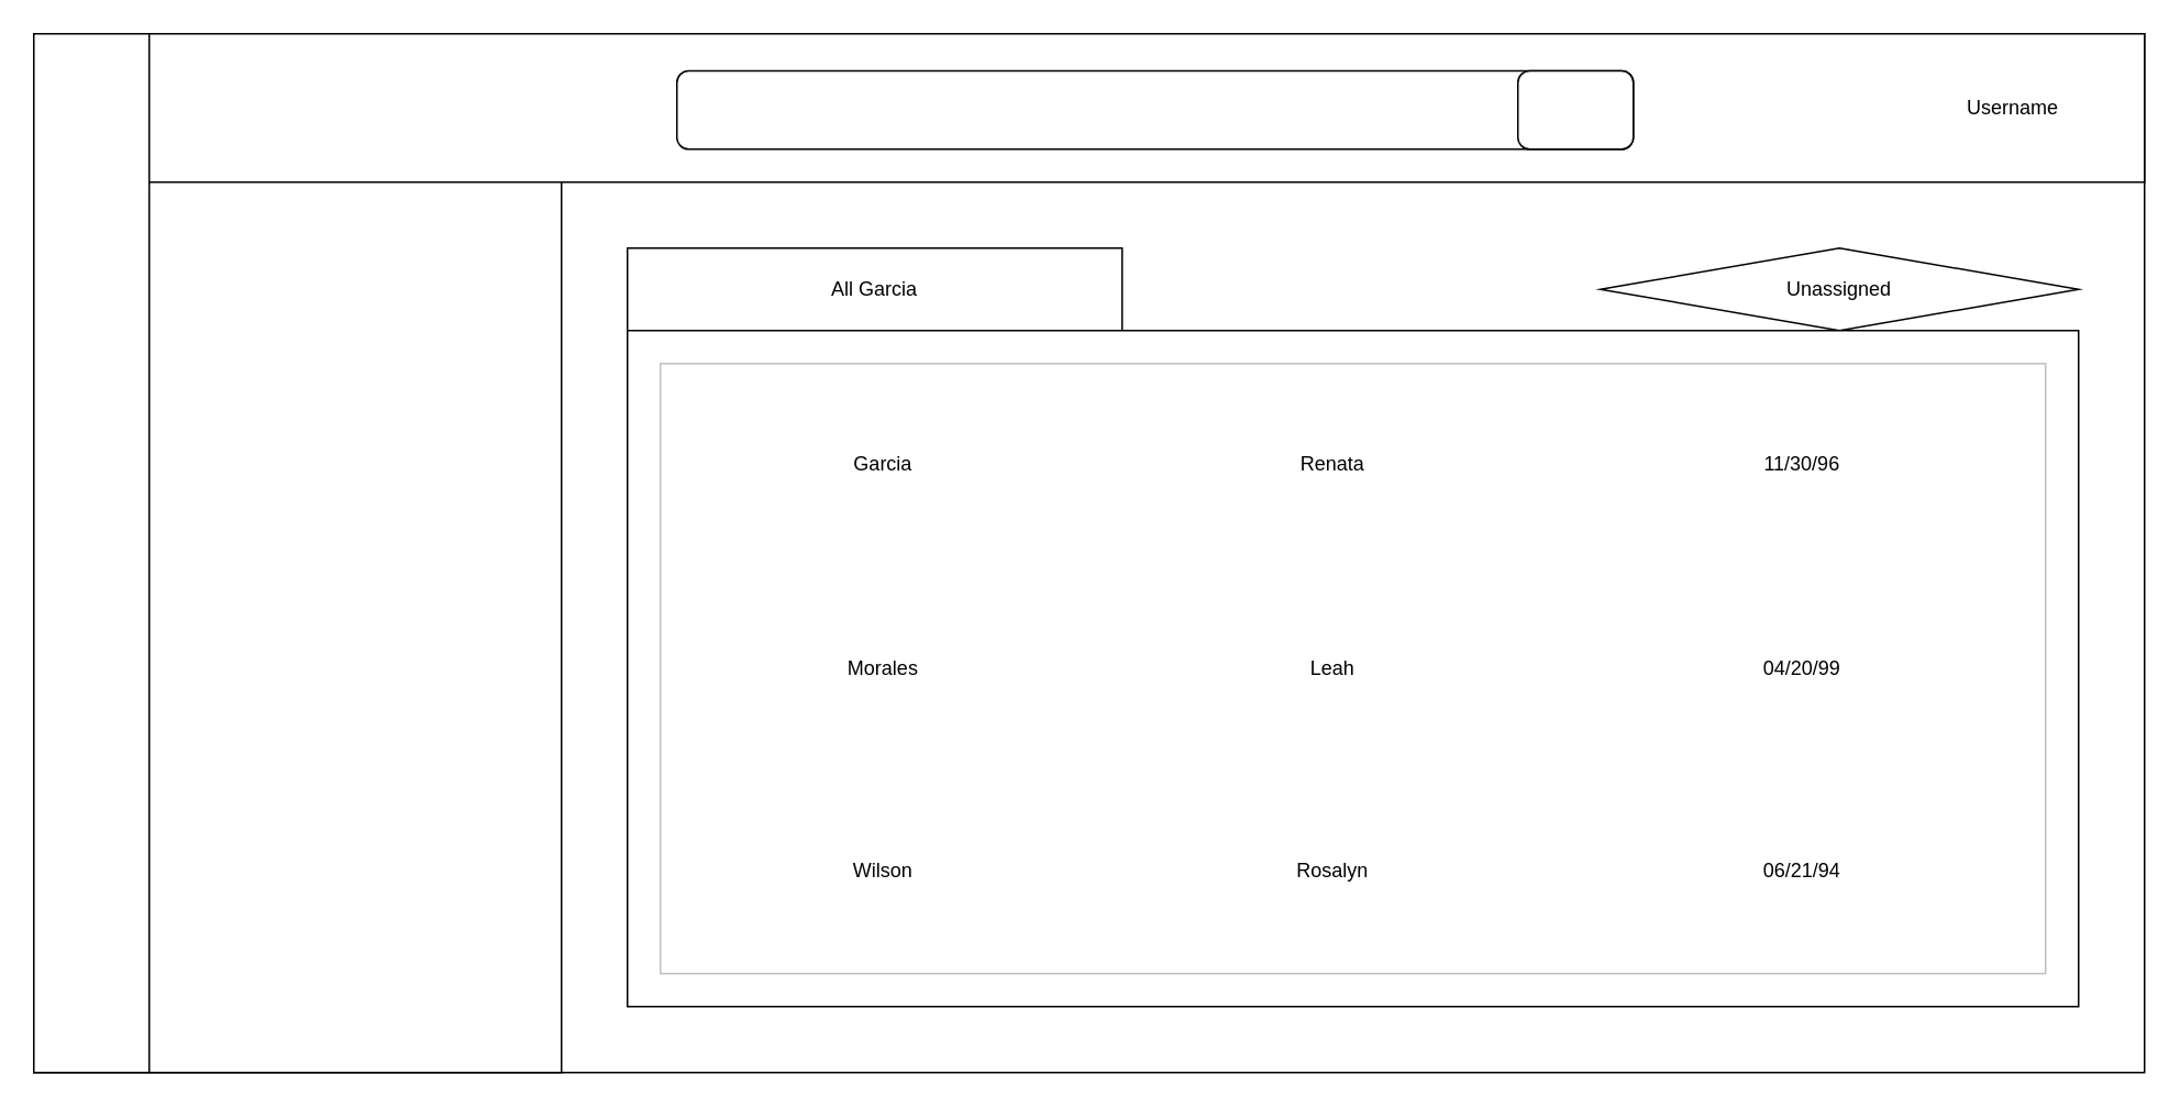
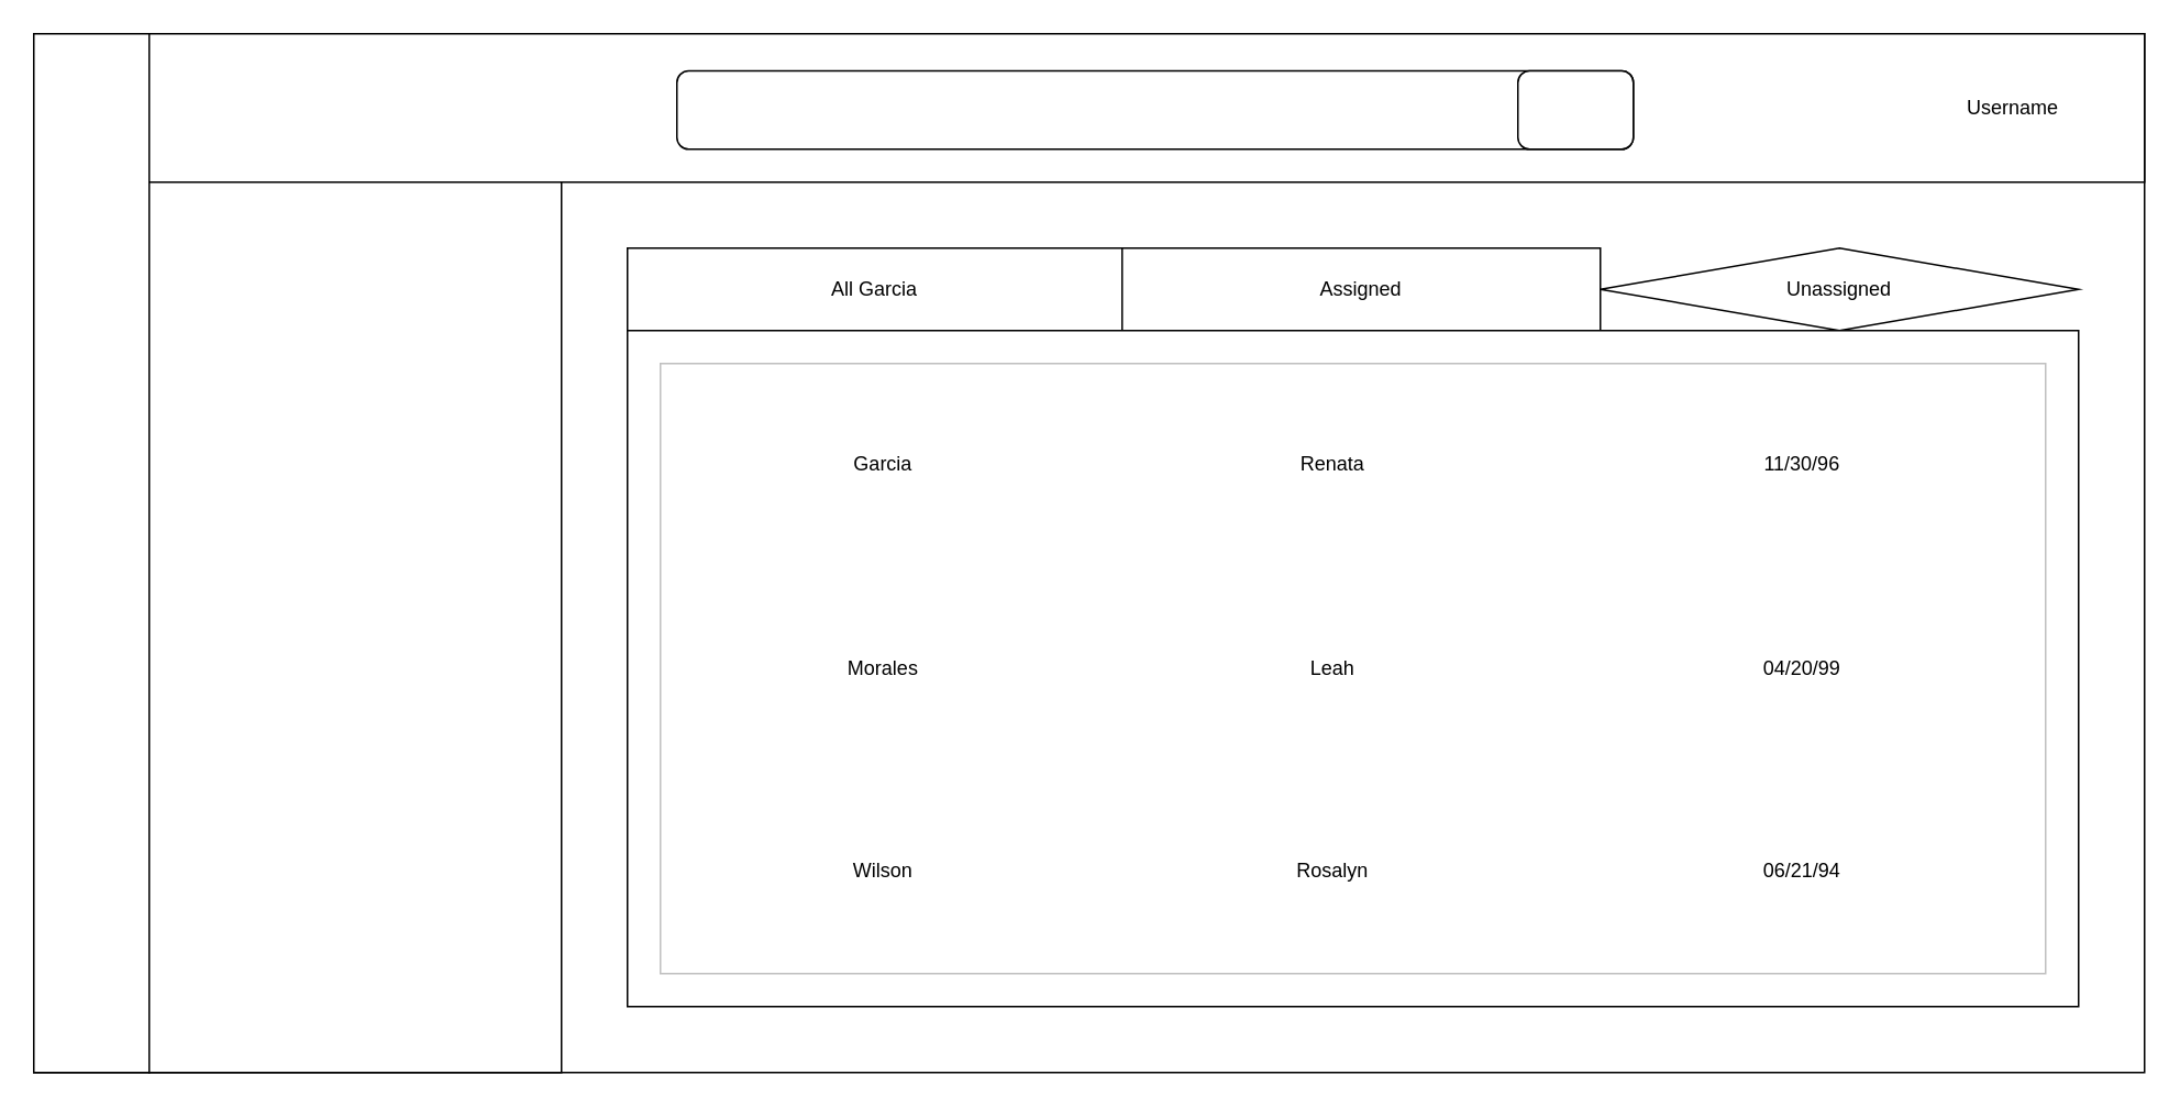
+ <mxCell id="11" value="Assigned" style="rounded=0;whiteSpace=wrap;html=1;" vertex="1" parent="1"><mxGeometry x="680" y="150" width="290" height="50" as="geometry" /></mxCell>
